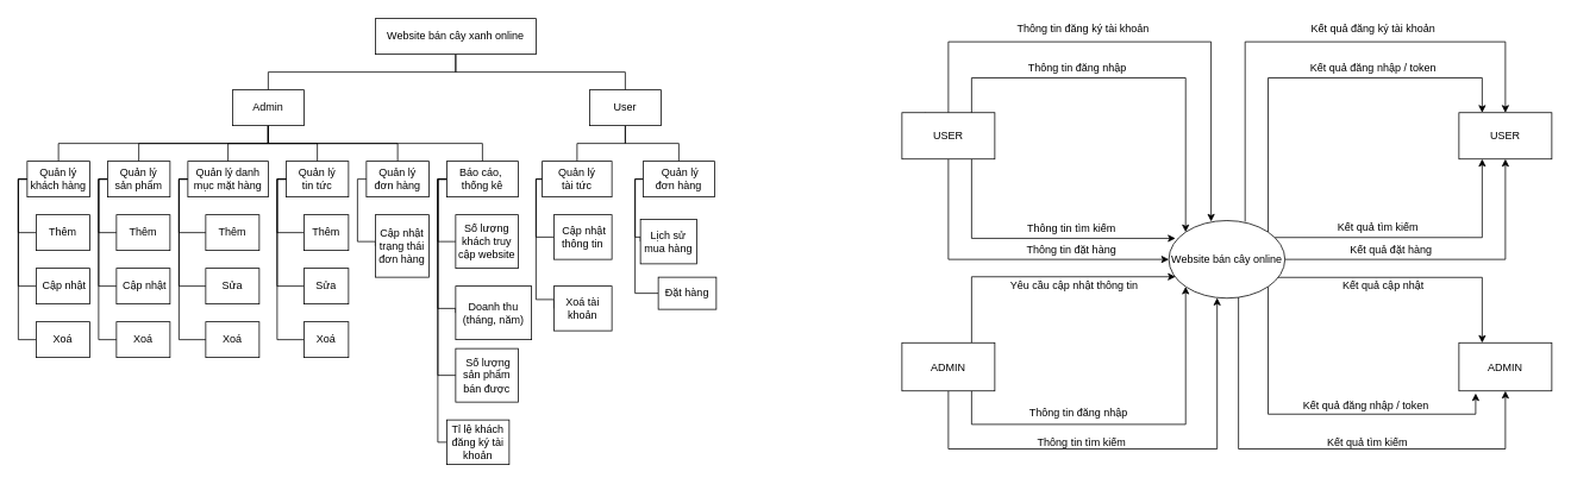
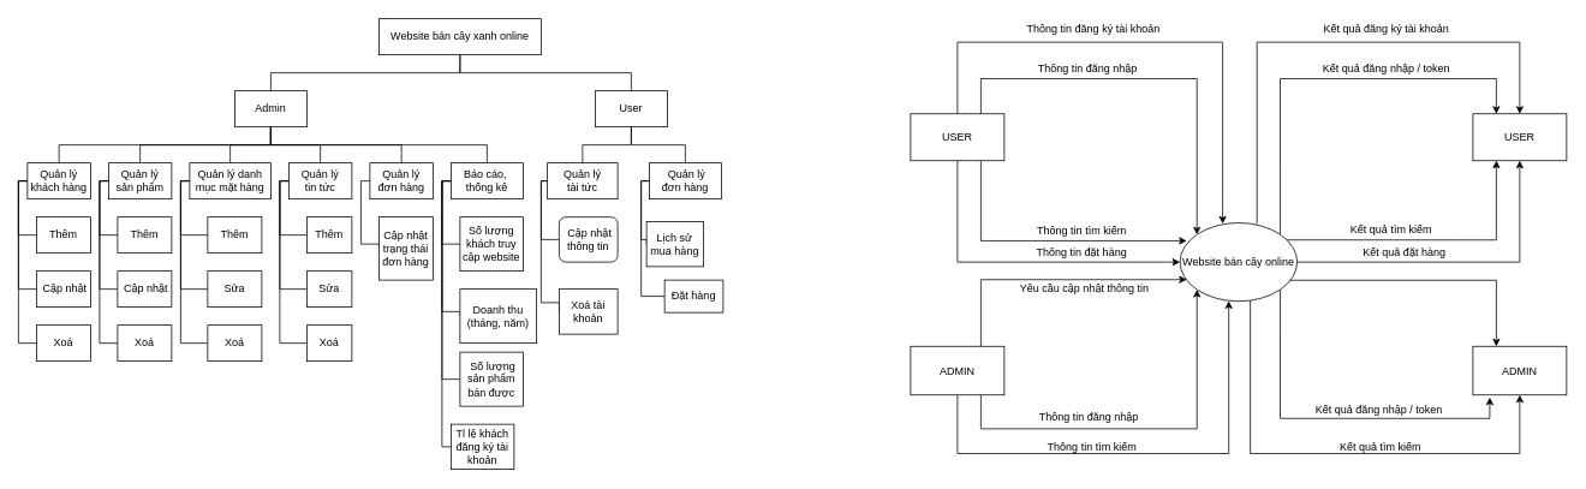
- <mxCell id="61" value="&amp;nbsp;Cập nhật thông tin" style="rounded=0;whiteSpace=wrap;html=1;" parent="1" vertex="1"><mxGeometry x="620" y="240" width="65" height="50" as="geometry" /></mxCell>
+ <mxCell id="61" value="&amp;nbsp;Cập nhật thông tin" style="whiteSpace=wrap;html=1;rounded=1;" parent="1" vertex="1"><mxGeometry x="620" y="240" width="65" height="50" as="geometry" /></mxCell>
- <mxCell id="98" value="Kết quả cập nhật" style="text;html=1;strokeColor=none;fillColor=none;align=center;verticalAlign=middle;whiteSpace=wrap;rounded=0;" vertex="1" parent="1"><mxGeometry x="1478" y="310" width="143" height="20" as="geometry" /></mxCell>
